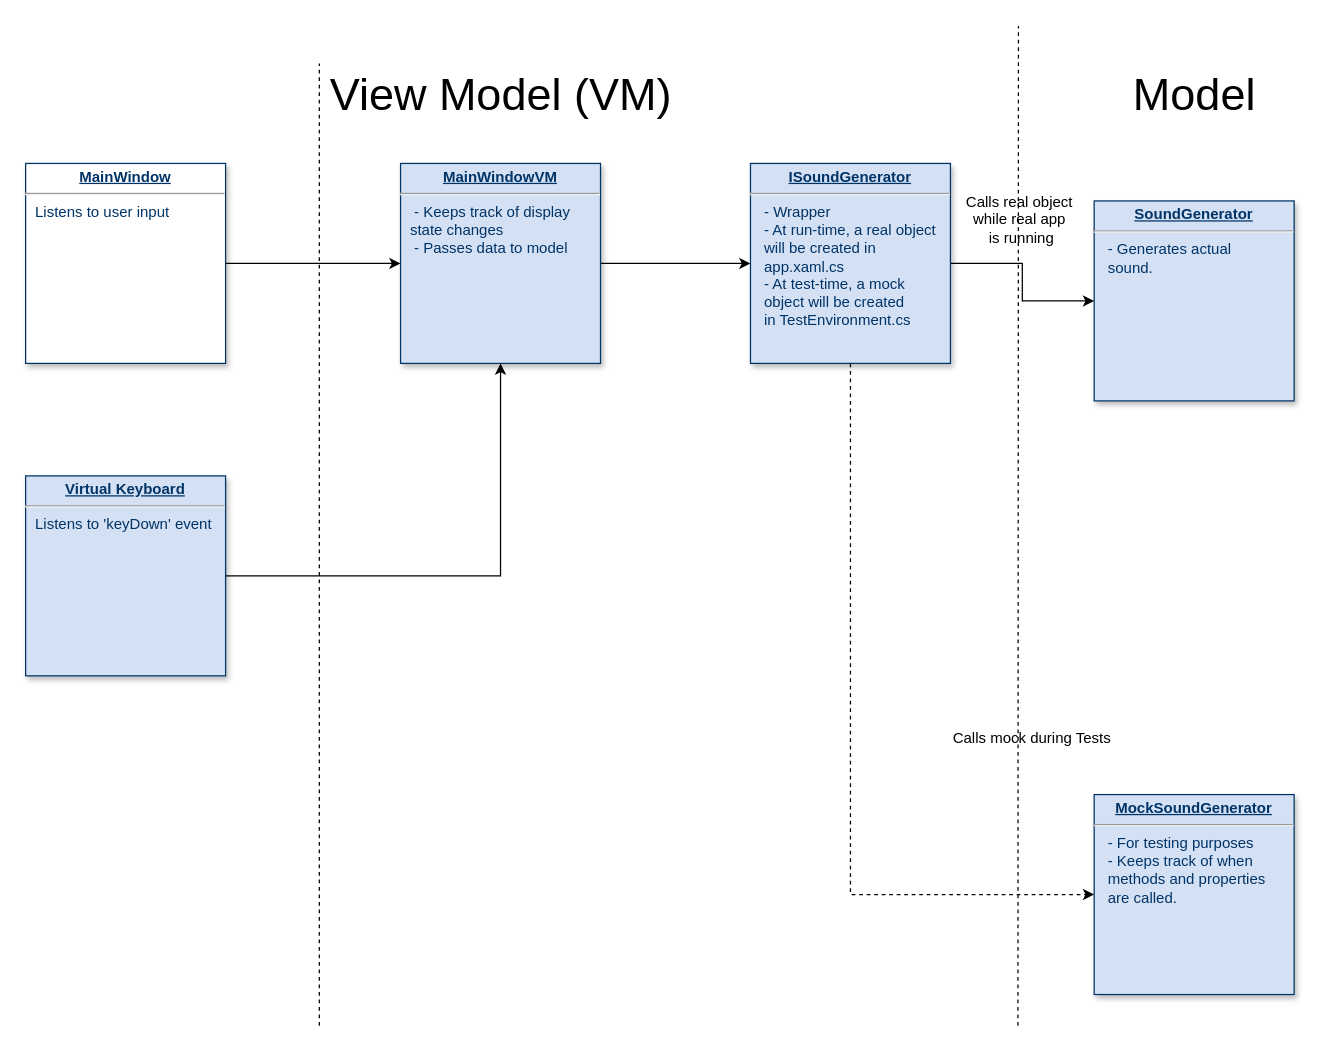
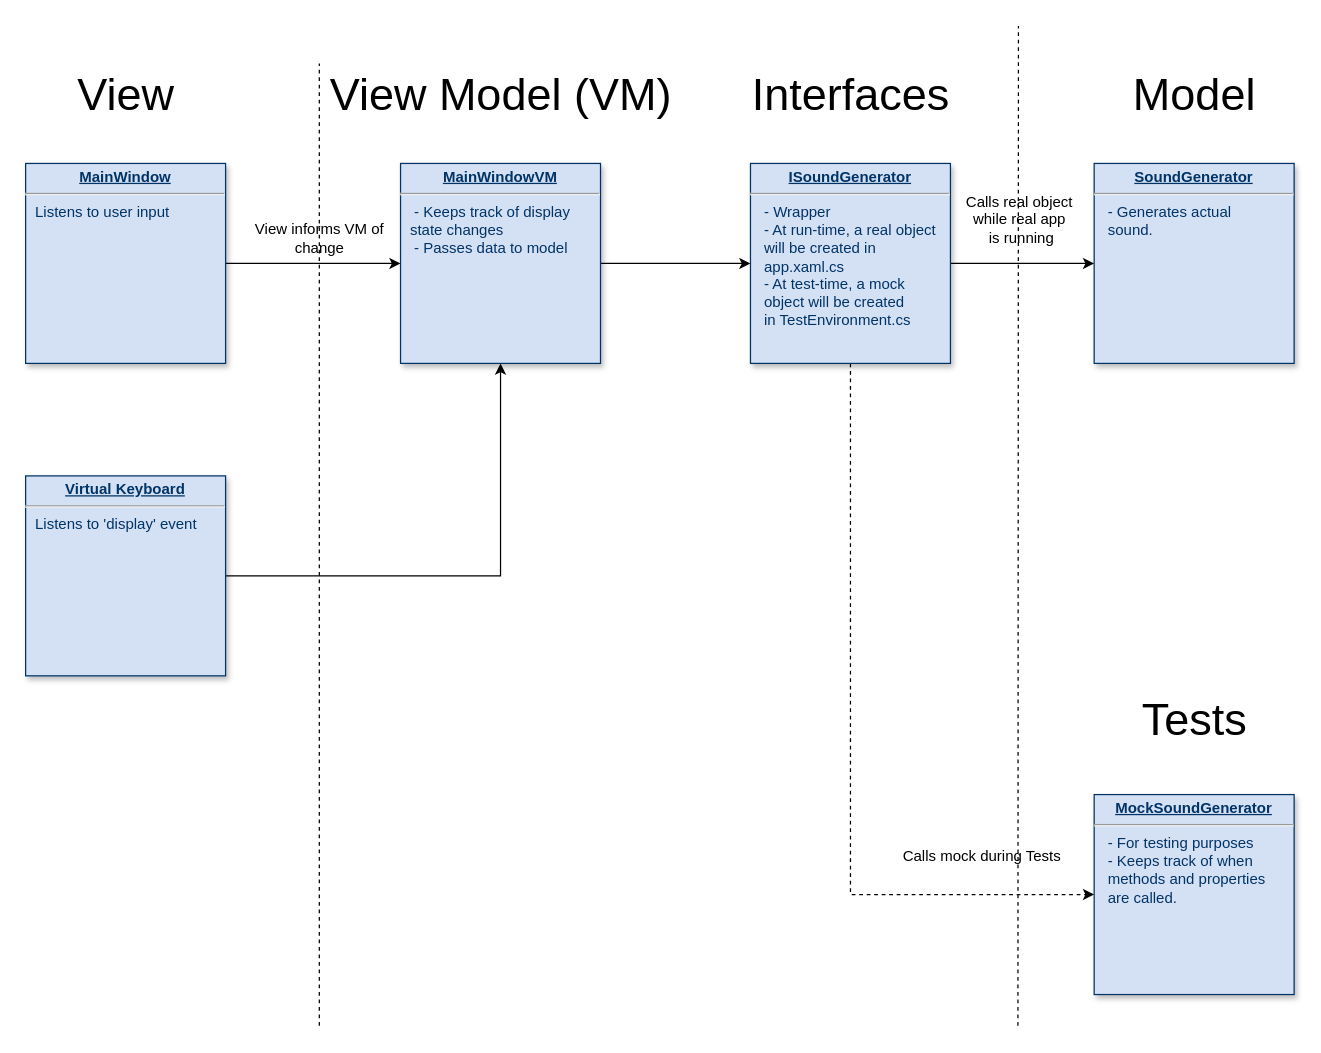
+ <mxCell id="6" value="&lt;font style=&quot;font-size: 36px&quot;&gt;View&lt;/font&gt;" style="text;html=1;align=center;verticalAlign=middle;resizable=0;points=[];autosize=1;" vertex="1" parent="1"><mxGeometry x="55" y="60" width="90" height="30" as="geometry" /></mxCell>
+ <mxCell id="14" value="&lt;font style=&quot;font-size: 36px&quot;&gt;Interfaces&lt;br&gt;&lt;/font&gt;" style="text;html=1;align=center;verticalAlign=middle;resizable=0;points=[];autosize=1;" vertex="1" parent="1"><mxGeometry x="595" y="60" width="170" height="30" as="geometry" /></mxCell>
+ <mxCell id="13" value="View informs VM of&lt;br&gt;change" style="text;html=1;align=center;verticalAlign=middle;resizable=0;points=[];autosize=1;" vertex="1" parent="1"><mxGeometry x="195" y="175" width="120" height="30" as="geometry" /></mxCell>
- <mxCell id="5" value="&lt;p style=&quot;margin: 0px ; margin-top: 4px ; text-align: center ; text-decoration: underline&quot;&gt;&lt;strong&gt;MainWindow&lt;/strong&gt;&lt;/p&gt;&lt;hr&gt;&lt;p style=&quot;margin: 0px ; margin-left: 8px&quot;&gt;Listens to user input&lt;/p&gt;" style="verticalAlign=top;align=left;overflow=fill;fontSize=12;fontFamily=Helvetica;html=1;strokeColor=#003366;shadow=1;fillColor=#ffffff;fontColor=#003366;" parent="1" vertex="1"><mxGeometry x="20" y="130" width="160" height="160" as="geometry" /></mxCell>
+ <mxCell id="5" value="&lt;p style=&quot;margin: 0px ; margin-top: 4px ; text-align: center ; text-decoration: underline&quot;&gt;&lt;strong&gt;MainWindow&lt;/strong&gt;&lt;/p&gt;&lt;hr&gt;&lt;p style=&quot;margin: 0px ; margin-left: 8px&quot;&gt;Listens to user input&lt;/p&gt;" style="verticalAlign=top;align=left;overflow=fill;fontSize=12;fontFamily=Helvetica;html=1;strokeColor=#003366;shadow=1;fillColor=#D4E1F5;fontColor=#003366" parent="1" vertex="1"><mxGeometry x="20" y="130" width="160" height="160" as="geometry" /></mxCell>
- <mxCell id="9" value="&lt;p style=&quot;margin: 0px ; margin-top: 4px ; text-align: center ; text-decoration: underline&quot;&gt;&lt;strong&gt;SoundGenerator&lt;/strong&gt;&lt;/p&gt;&lt;hr&gt;&lt;p style=&quot;margin: 0px ; margin-left: 8px&quot;&gt;&amp;nbsp;- Generates actual&lt;/p&gt;&lt;p style=&quot;margin: 0px ; margin-left: 8px&quot;&gt;&amp;nbsp;sound.&lt;/p&gt;&lt;p style=&quot;margin: 0px ; margin-left: 8px&quot;&gt;&lt;br&gt;&lt;/p&gt;" style="verticalAlign=top;align=left;overflow=fill;fontSize=12;fontFamily=Helvetica;html=1;strokeColor=#003366;shadow=1;fillColor=#D4E1F5;fontColor=#003366" vertex="1" parent="1"><mxGeometry x="875" y="160" width="160" height="160" as="geometry" /></mxCell>
+ <mxCell id="9" value="&lt;p style=&quot;margin: 0px ; margin-top: 4px ; text-align: center ; text-decoration: underline&quot;&gt;&lt;strong&gt;SoundGenerator&lt;/strong&gt;&lt;/p&gt;&lt;hr&gt;&lt;p style=&quot;margin: 0px ; margin-left: 8px&quot;&gt;&amp;nbsp;- Generates actual&lt;/p&gt;&lt;p style=&quot;margin: 0px ; margin-left: 8px&quot;&gt;&amp;nbsp;sound.&lt;/p&gt;&lt;p style=&quot;margin: 0px ; margin-left: 8px&quot;&gt;&lt;br&gt;&lt;/p&gt;" style="verticalAlign=top;align=left;overflow=fill;fontSize=12;fontFamily=Helvetica;html=1;strokeColor=#003366;shadow=1;fillColor=#D4E1F5;fontColor=#003366" vertex="1" parent="1"><mxGeometry x="875" y="130" width="160" height="160" as="geometry" /></mxCell>
- <mxCell id="11" value="&lt;p style=&quot;margin: 0px ; margin-top: 4px ; text-align: center ; text-decoration: underline&quot;&gt;&lt;strong&gt;Virtual Keyboard&lt;/strong&gt;&lt;/p&gt;&lt;hr&gt;&lt;p style=&quot;margin: 0px ; margin-left: 8px&quot;&gt;Listens to 'keyDown' event&lt;/p&gt;" style="verticalAlign=top;align=left;overflow=fill;fontSize=12;fontFamily=Helvetica;html=1;strokeColor=#003366;shadow=1;fillColor=#D4E1F5;fontColor=#003366" vertex="1" parent="1"><mxGeometry x="20" y="380" width="160" height="160" as="geometry" /></mxCell>
+ <mxCell id="11" value="&lt;p style=&quot;margin: 0px ; margin-top: 4px ; text-align: center ; text-decoration: underline&quot;&gt;&lt;strong&gt;Virtual Keyboard&lt;/strong&gt;&lt;/p&gt;&lt;hr&gt;&lt;p style=&quot;margin: 0px ; margin-left: 8px&quot;&gt;Listens to 'display' event&lt;/p&gt;" style="verticalAlign=top;align=left;overflow=fill;fontSize=12;fontFamily=Helvetica;html=1;strokeColor=#003366;shadow=1;fillColor=#D4E1F5;fontColor=#003366" vertex="1" parent="1"><mxGeometry x="20" y="380" width="160" height="160" as="geometry" /></mxCell>
+ <mxCell id="23" value="&lt;font style=&quot;font-size: 36px&quot;&gt;Tests&lt;/font&gt;" style="text;html=1;align=center;verticalAlign=middle;resizable=0;points=[];autosize=1;" vertex="1" parent="1"><mxGeometry x="905" y="560" width="100" height="30" as="geometry" /></mxCell>
- <mxCell id="19" value="Calls mock during Tests" style="text;html=1;align=center;verticalAlign=middle;resizable=0;points=[];autosize=1;" vertex="1" parent="1"><mxGeometry x="755" y="580" width="140" height="20" as="geometry" /></mxCell>
+ <mxCell id="19" value="Calls mock during Tests" style="text;html=1;align=center;verticalAlign=middle;resizable=0;points=[];autosize=1;" vertex="1" parent="1"><mxGeometry x="715" y="675" width="140" height="20" as="geometry" /></mxCell>
